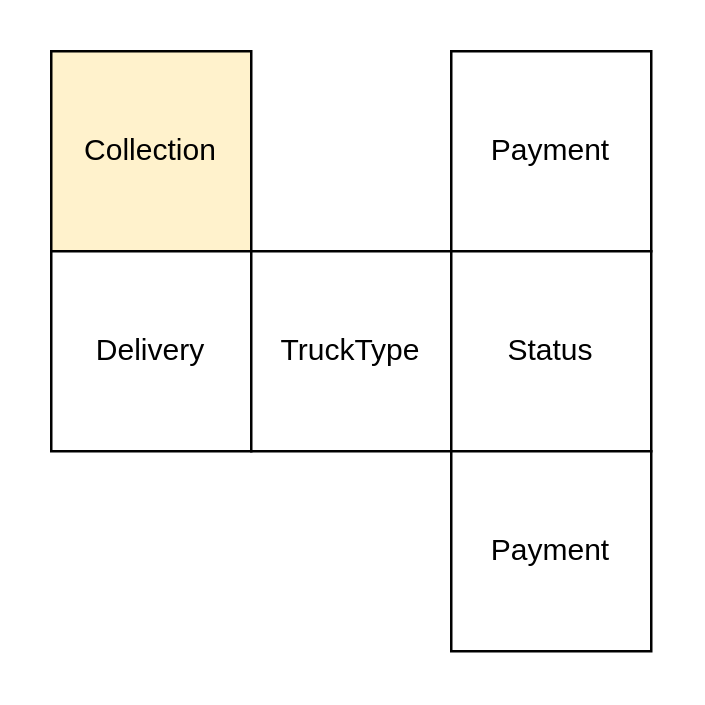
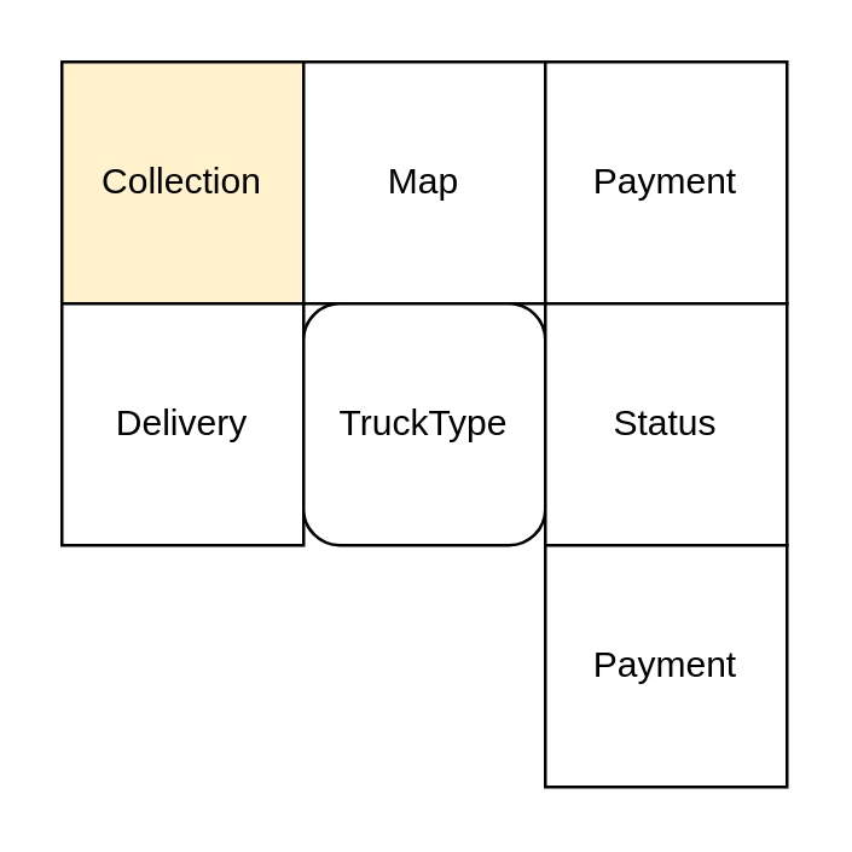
+ <mxCell id="4" value="Map" style="whiteSpace=wrap;html=1;aspect=fixed;" parent="1" vertex="1"><mxGeometry x="100" y="20" width="80" height="80" as="geometry" /></mxCell>
- <mxCell id="5" value="TruckType" style="whiteSpace=wrap;html=1;aspect=fixed;" parent="1" vertex="1"><mxGeometry x="100" y="100" width="80" height="80" as="geometry" /></mxCell>
+ <mxCell id="5" value="TruckType" style="whiteSpace=wrap;html=1;aspect=fixed;rounded=1;" parent="1" vertex="1"><mxGeometry x="100" y="100" width="80" height="80" as="geometry" /></mxCell>
